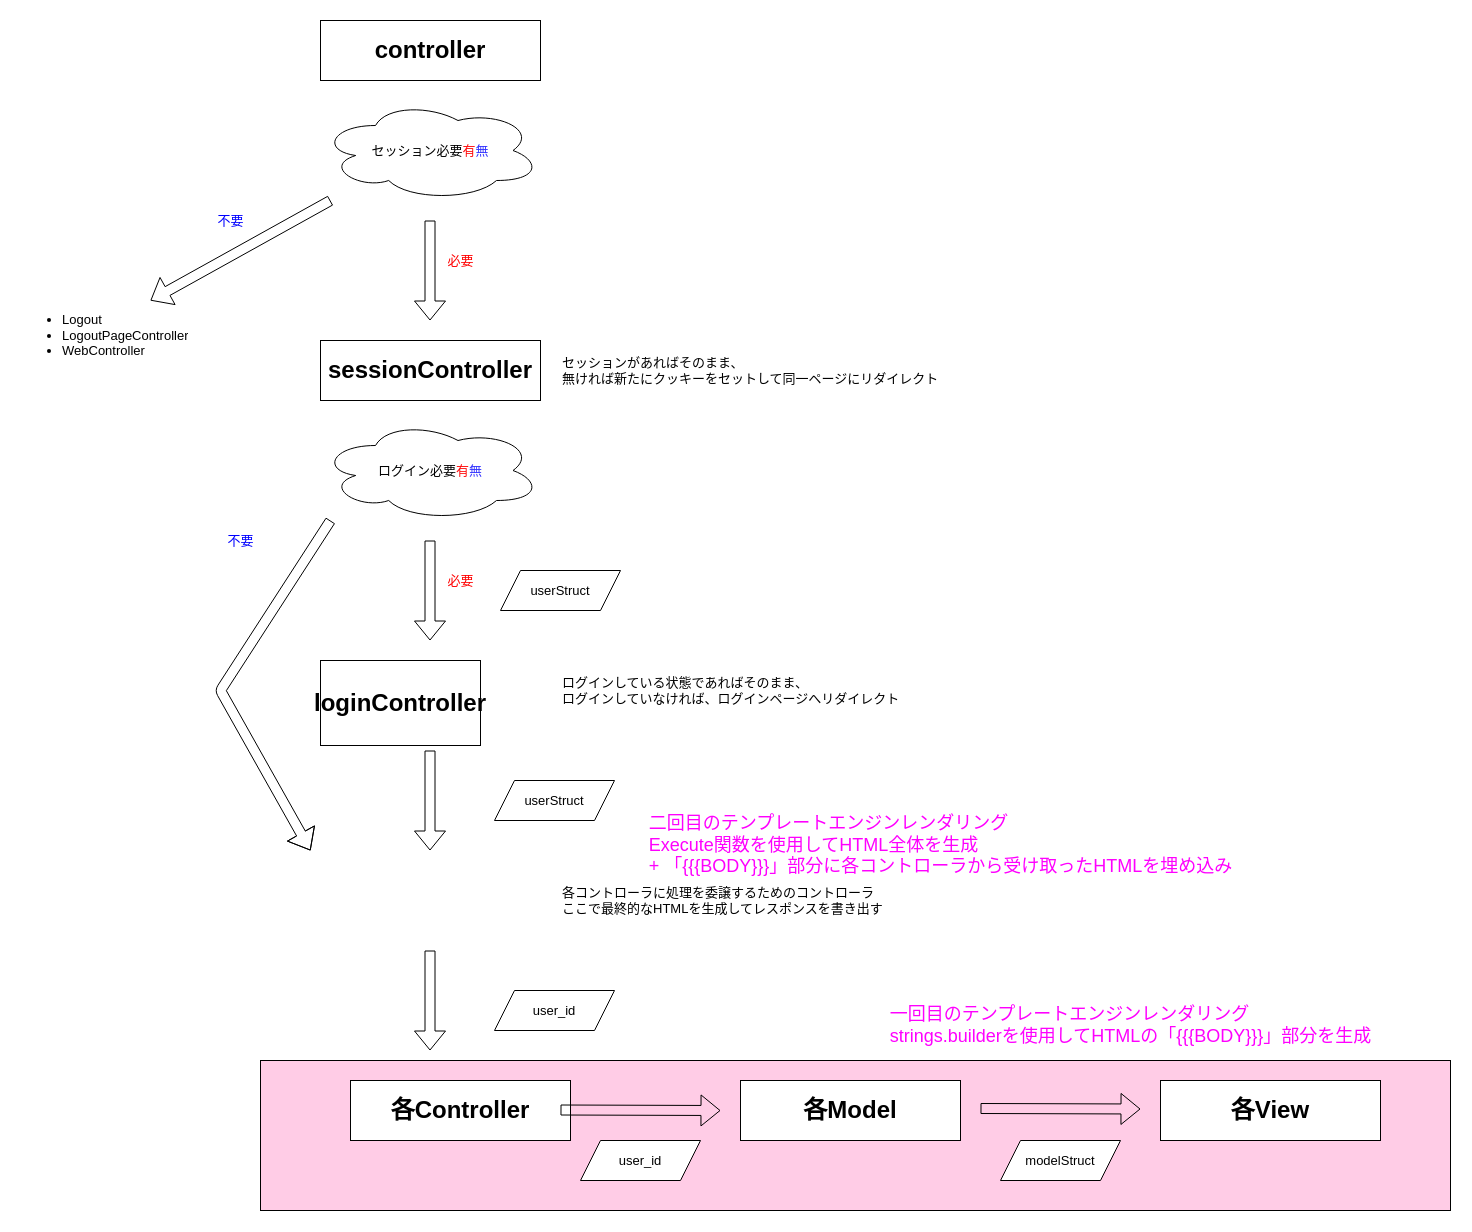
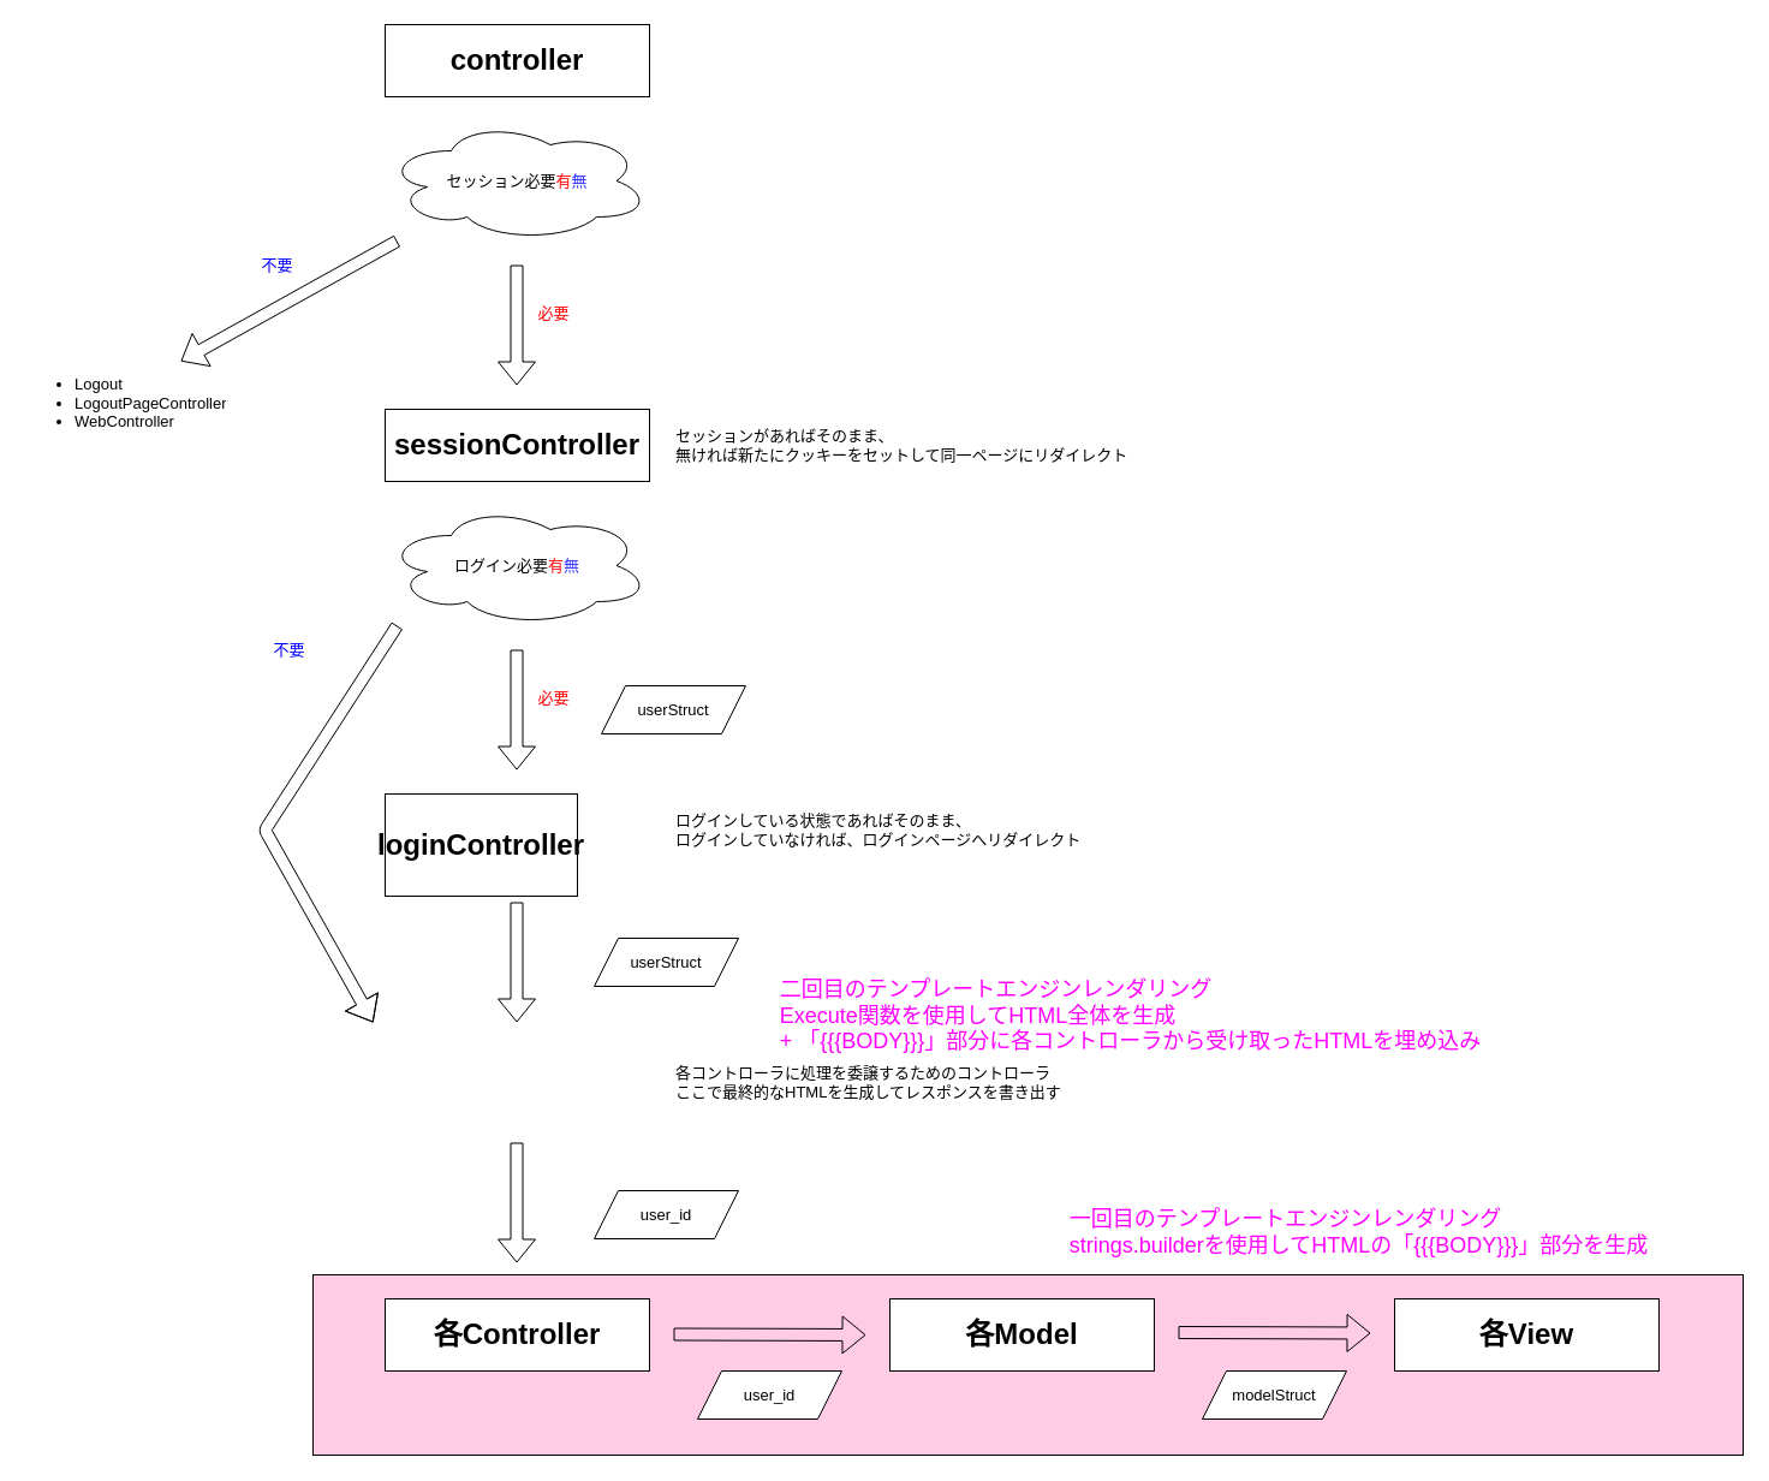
- <mxCell id="21" value="&lt;h1&gt;各Controller&lt;/h1&gt;" style="rounded=0;whiteSpace=wrap;html=1;" parent="1" vertex="1"><mxGeometry x="350" y="1080" width="220" height="60" as="geometry" /></mxCell>
+ <mxCell id="21" value="&lt;h1&gt;各Controller&lt;/h1&gt;" style="rounded=0;whiteSpace=wrap;html=1;" parent="1" vertex="1"><mxGeometry x="320" y="1080" width="220" height="60" as="geometry" /></mxCell>
